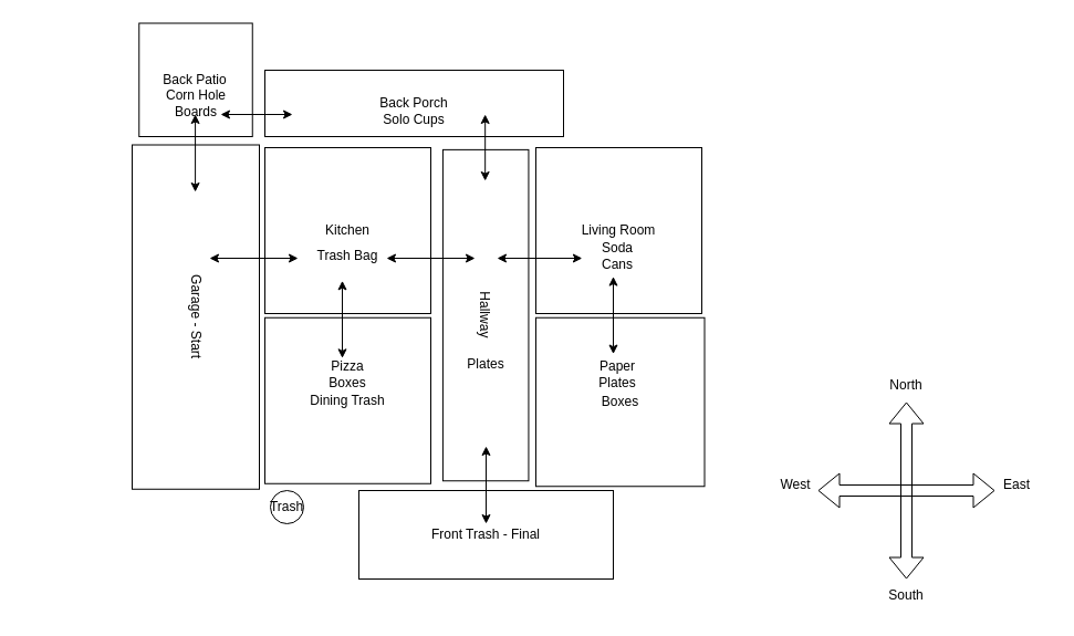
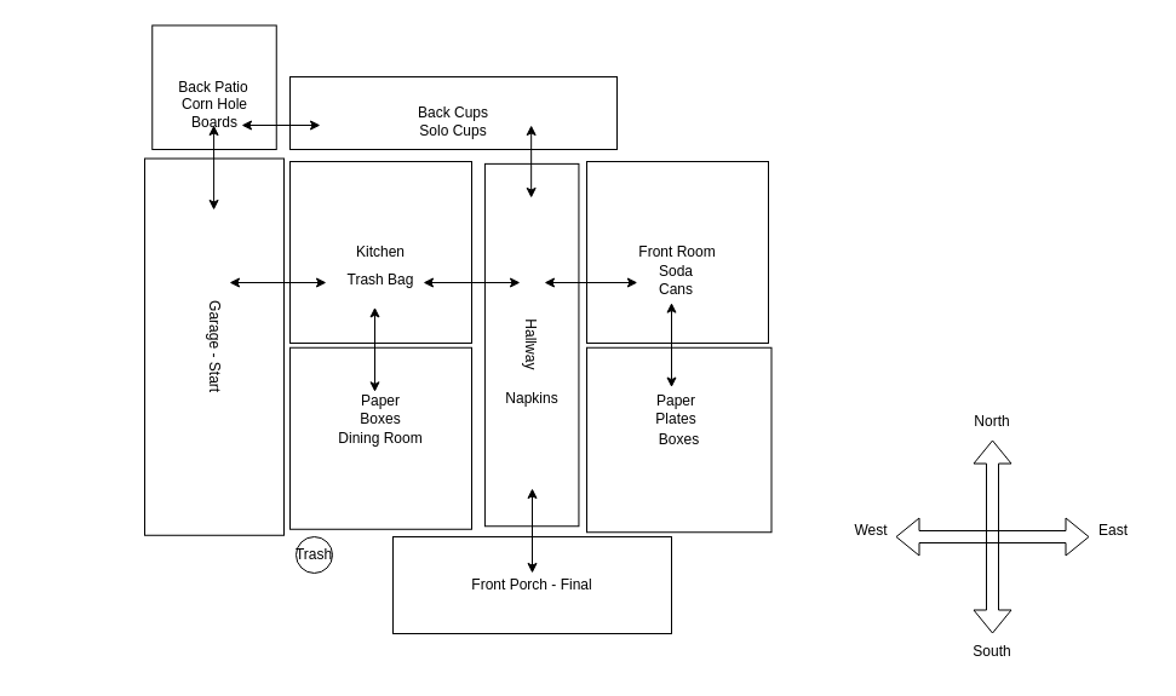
- <mxCell id="8" value="Back Porch" style="rounded=0;whiteSpace=wrap;html=1;" parent="1" vertex="1"><mxGeometry x="239" y="63" width="270" height="60" as="geometry" /></mxCell>
+ <mxCell id="8" value="Back Cups" style="rounded=0;whiteSpace=wrap;html=1;" parent="1" vertex="1"><mxGeometry x="239" y="63" width="270" height="60" as="geometry" /></mxCell>
- <mxCell id="4" value="Living Room" style="whiteSpace=wrap;html=1;aspect=fixed;" parent="1" vertex="1"><mxGeometry x="484" y="133" width="150" height="150" as="geometry" /></mxCell>
+ <mxCell id="4" value="Front Room" style="whiteSpace=wrap;html=1;aspect=fixed;" parent="1" vertex="1"><mxGeometry x="484" y="133" width="150" height="150" as="geometry" /></mxCell>
- <mxCell id="33" value="Plates" style="text;html=1;strokeColor=none;fillColor=none;align=center;verticalAlign=middle;whiteSpace=wrap;rounded=0;" parent="1" vertex="1"><mxGeometry x="409" y="313.63" width="60" height="30" as="geometry" /></mxCell>
+ <mxCell id="33" value="Napkins" style="text;html=1;strokeColor=none;fillColor=none;align=center;verticalAlign=middle;whiteSpace=wrap;rounded=0;" parent="1" vertex="1"><mxGeometry x="409" y="313.63" width="60" height="30" as="geometry" /></mxCell>
- <mxCell id="31" value="Pizza Boxes" style="text;html=1;strokeColor=none;fillColor=none;align=center;verticalAlign=middle;whiteSpace=wrap;rounded=0;" parent="1" vertex="1"><mxGeometry x="284" y="323.32" width="60" height="30" as="geometry" /></mxCell>
+ <mxCell id="31" value="Paper Boxes" style="text;html=1;strokeColor=none;fillColor=none;align=center;verticalAlign=middle;whiteSpace=wrap;rounded=0;" parent="1" vertex="1"><mxGeometry x="284" y="323.32" width="60" height="30" as="geometry" /></mxCell>
- <mxCell id="2" value="Dining Trash" style="whiteSpace=wrap;html=1;aspect=fixed;" parent="1" vertex="1"><mxGeometry x="239" y="286.75" width="150" height="150" as="geometry" /></mxCell>
+ <mxCell id="2" value="Dining Room" style="whiteSpace=wrap;html=1;aspect=fixed;" parent="1" vertex="1"><mxGeometry x="239" y="286.75" width="150" height="150" as="geometry" /></mxCell>
- <mxCell id="6" value="Front Trash - Final" style="rounded=0;whiteSpace=wrap;html=1;" parent="1" vertex="1"><mxGeometry x="324" y="443" width="230" height="80" as="geometry" /></mxCell>
+ <mxCell id="6" value="Front Porch - Final" style="rounded=0;whiteSpace=wrap;html=1;" parent="1" vertex="1"><mxGeometry x="324" y="443" width="230" height="80" as="geometry" /></mxCell>
